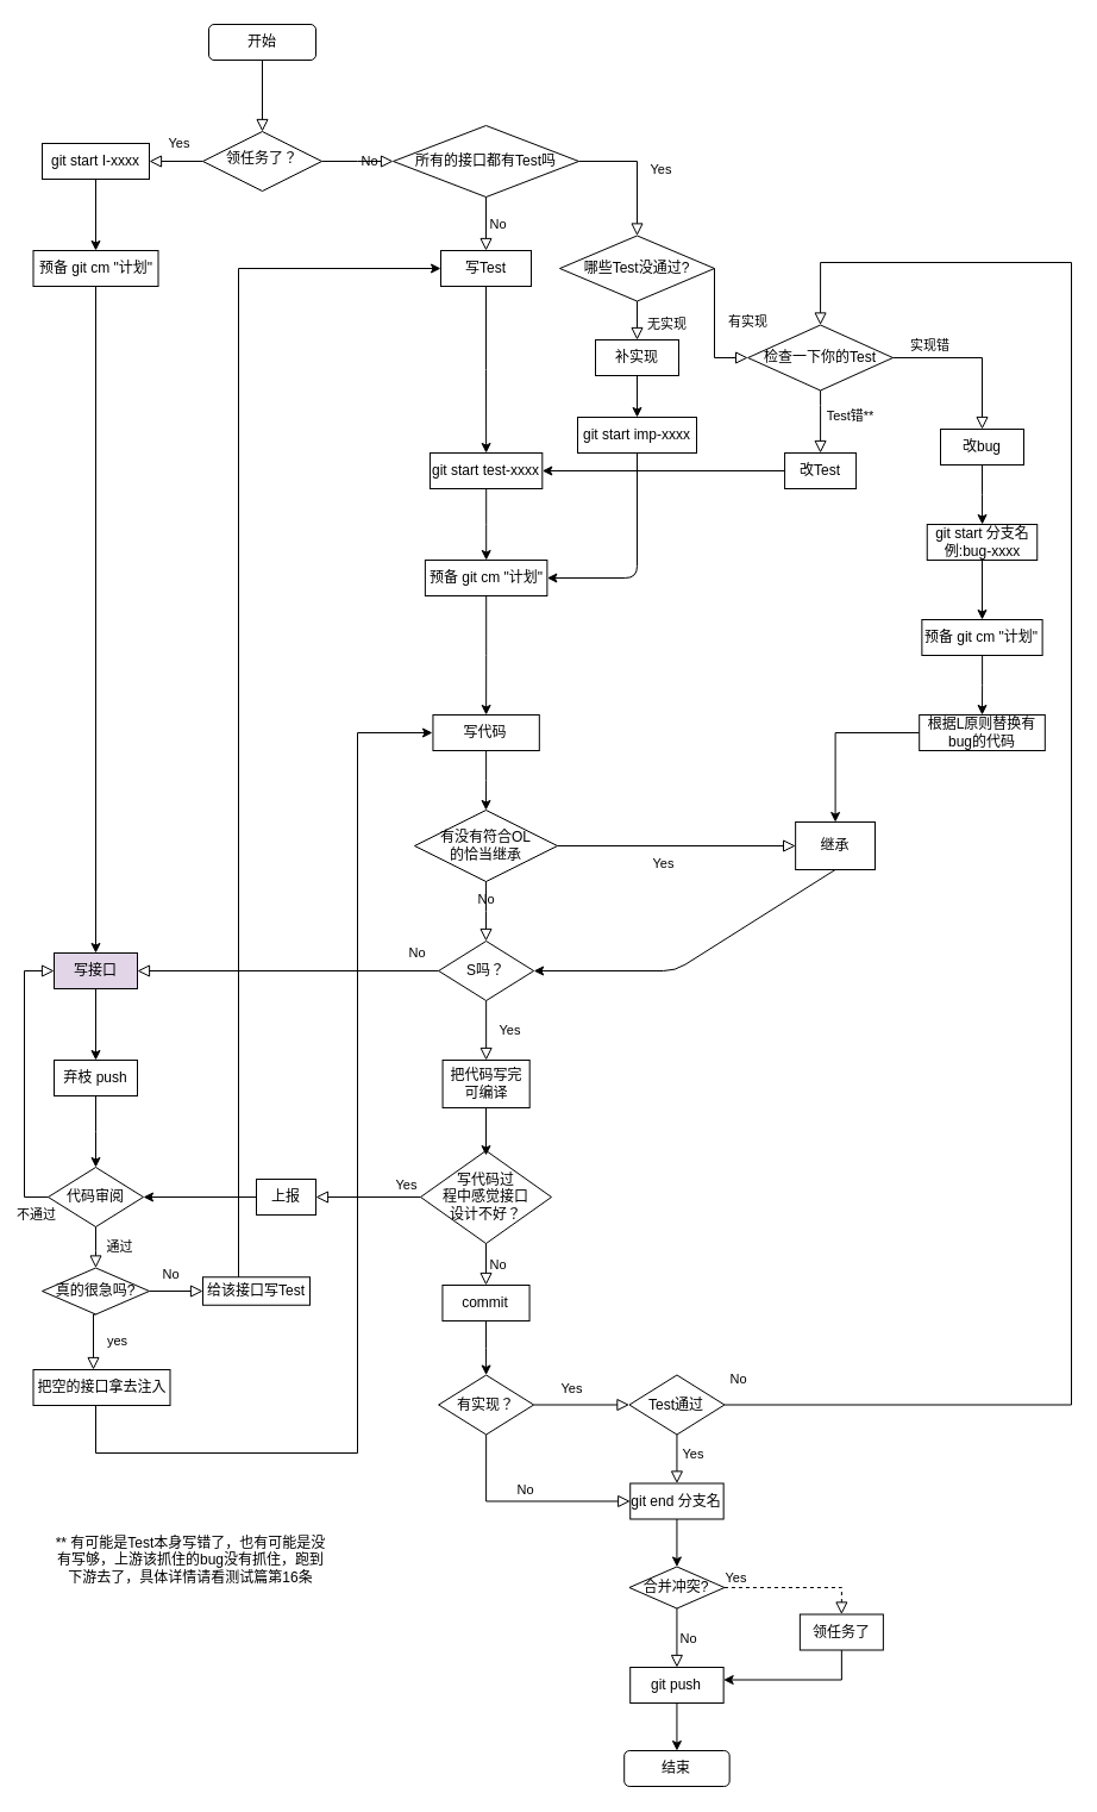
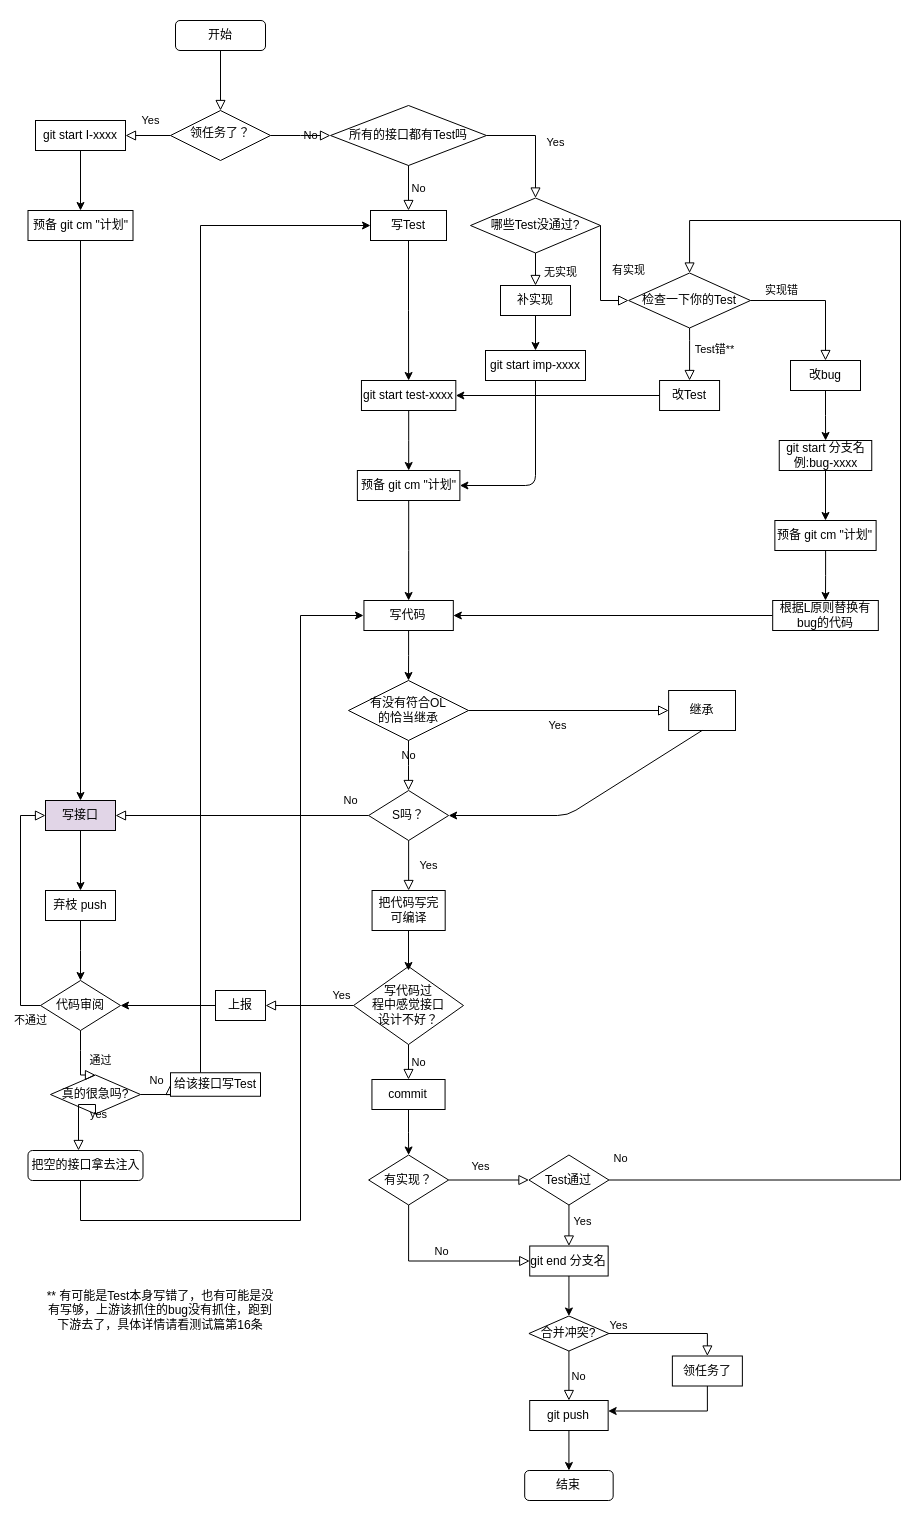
- <mxCell id="40" value="" style="edgeStyle=orthogonalEdgeStyle;rounded=0;orthogonalLoop=1;jettySize=auto;html=1;" edge="1" parent="1" source="41" target="51"><mxGeometry relative="1" as="geometry" /></mxCell>
+ <mxCell id="40" value="" style="edgeStyle=orthogonalEdgeStyle;rounded=0;orthogonalLoop=1;jettySize=auto;html=1;" edge="1" parent="1" source="41" target="43"><mxGeometry relative="1" as="geometry" /></mxCell>
- <mxCell id="74" value="真的很急吗?" style="rhombus;whiteSpace=wrap;html=1;" vertex="1" parent="1"><mxGeometry x="35" y="1064.5" width="90" height="39" as="geometry" /></mxCell>
+ <mxCell id="74" value="真的很急吗?" style="rhombus;whiteSpace=wrap;html=1;" vertex="1" parent="1"><mxGeometry x="50" y="1074.5" width="90" height="39" as="geometry" /></mxCell>
- <mxCell id="78" value="把空的接口拿去注入" style="rounded=0;whiteSpace=wrap;html=1;" vertex="1" parent="1"><mxGeometry x="27.5" y="1150" width="115" height="30" as="geometry" /></mxCell>
+ <mxCell id="78" value="把空的接口拿去注入" style="whiteSpace=wrap;html=1;rounded=1;" vertex="1" parent="1"><mxGeometry x="27.5" y="1150" width="115" height="30" as="geometry" /></mxCell>
- <mxCell id="70" value="Yes" style="rounded=0;html=1;jettySize=auto;orthogonalLoop=1;fontSize=11;endArrow=block;endFill=0;endSize=8;strokeWidth=1;shadow=0;labelBackgroundColor=none;edgeStyle=orthogonalEdgeStyle;exitX=1;exitY=0.5;exitDx=0;exitDy=0;entryX=0.5;entryY=0;entryDx=0;entryDy=0;dashed=1;" edge="1" parent="1" source="68" target="72"><mxGeometry x="-0.833" y="8" relative="1" as="geometry"><mxPoint as="offset" /><mxPoint x="578.44" y="1214.5" as="sourcePoint" /><mxPoint x="711.87" y="1333.5" as="targetPoint" /><Array as="points"><mxPoint x="706.87" y="1333.5" /></Array></mxGeometry></mxCell>
+ <mxCell id="70" value="Yes" style="rounded=0;html=1;jettySize=auto;orthogonalLoop=1;fontSize=11;endArrow=block;endFill=0;endSize=8;strokeWidth=1;shadow=0;labelBackgroundColor=none;edgeStyle=orthogonalEdgeStyle;exitX=1;exitY=0.5;exitDx=0;exitDy=0;entryX=0.5;entryY=0;entryDx=0;entryDy=0;" edge="1" parent="1" source="68" target="72"><mxGeometry x="-0.833" y="8" relative="1" as="geometry"><mxPoint as="offset" /><mxPoint x="578.44" y="1214.5" as="sourcePoint" /><mxPoint x="711.87" y="1333.5" as="targetPoint" /><Array as="points"><mxPoint x="706.87" y="1333.5" /></Array></mxGeometry></mxCell>
